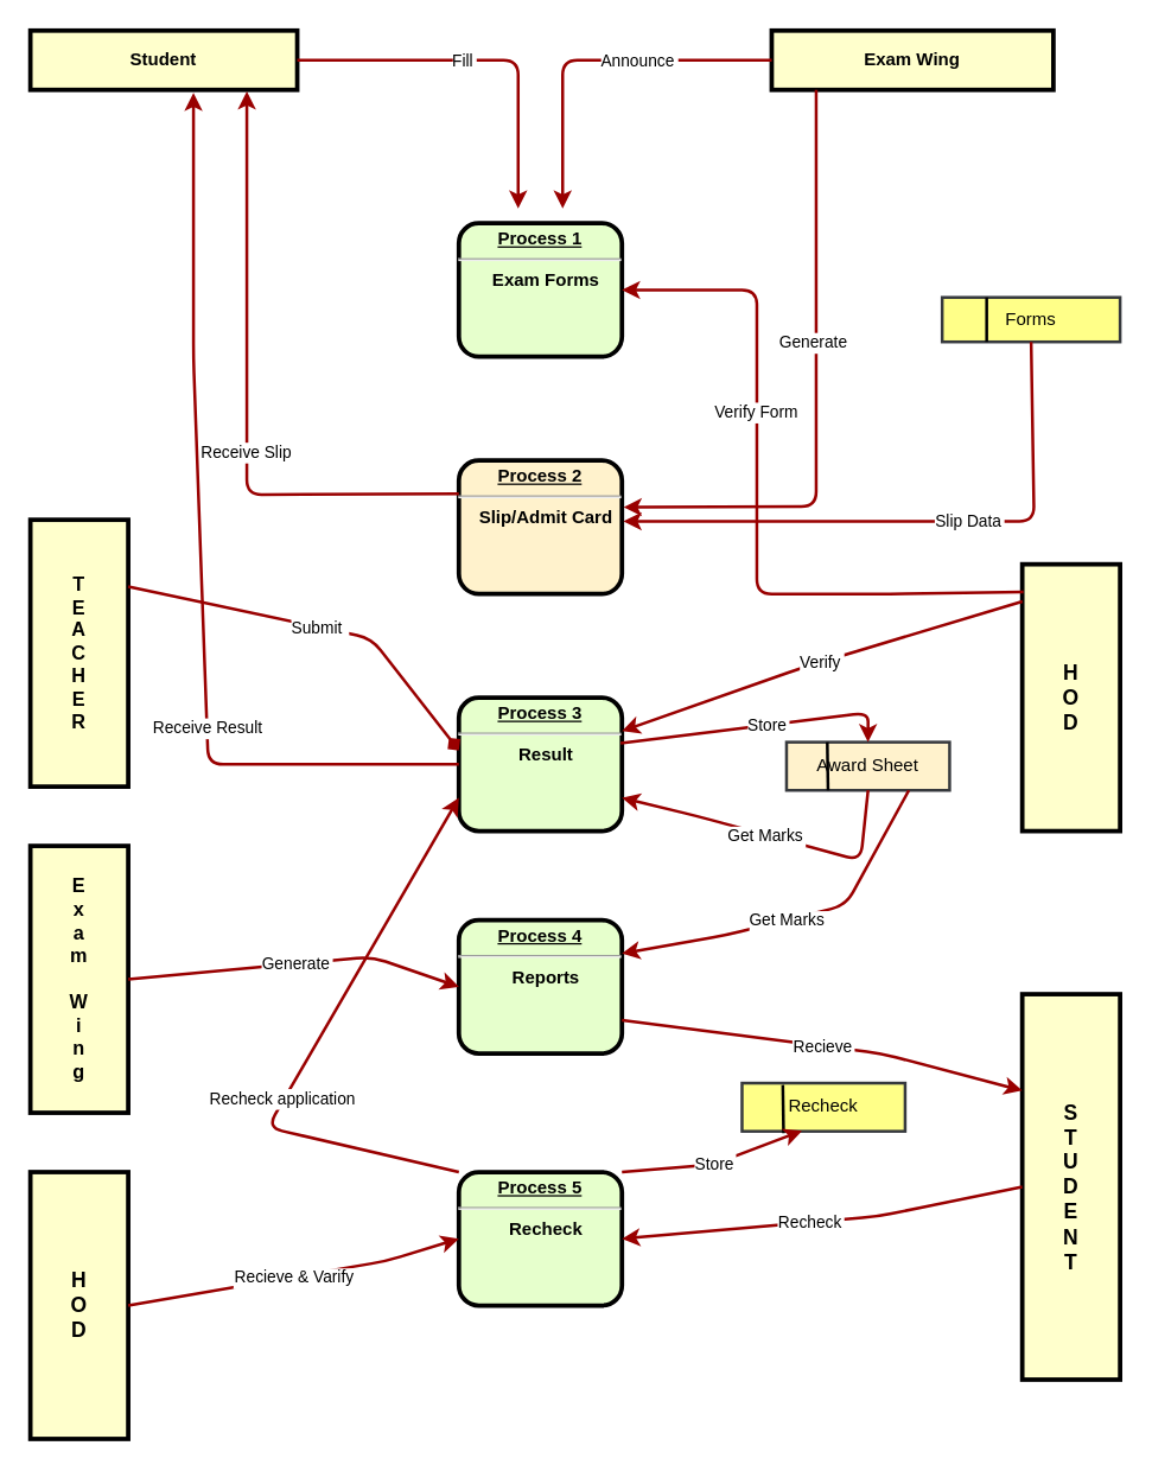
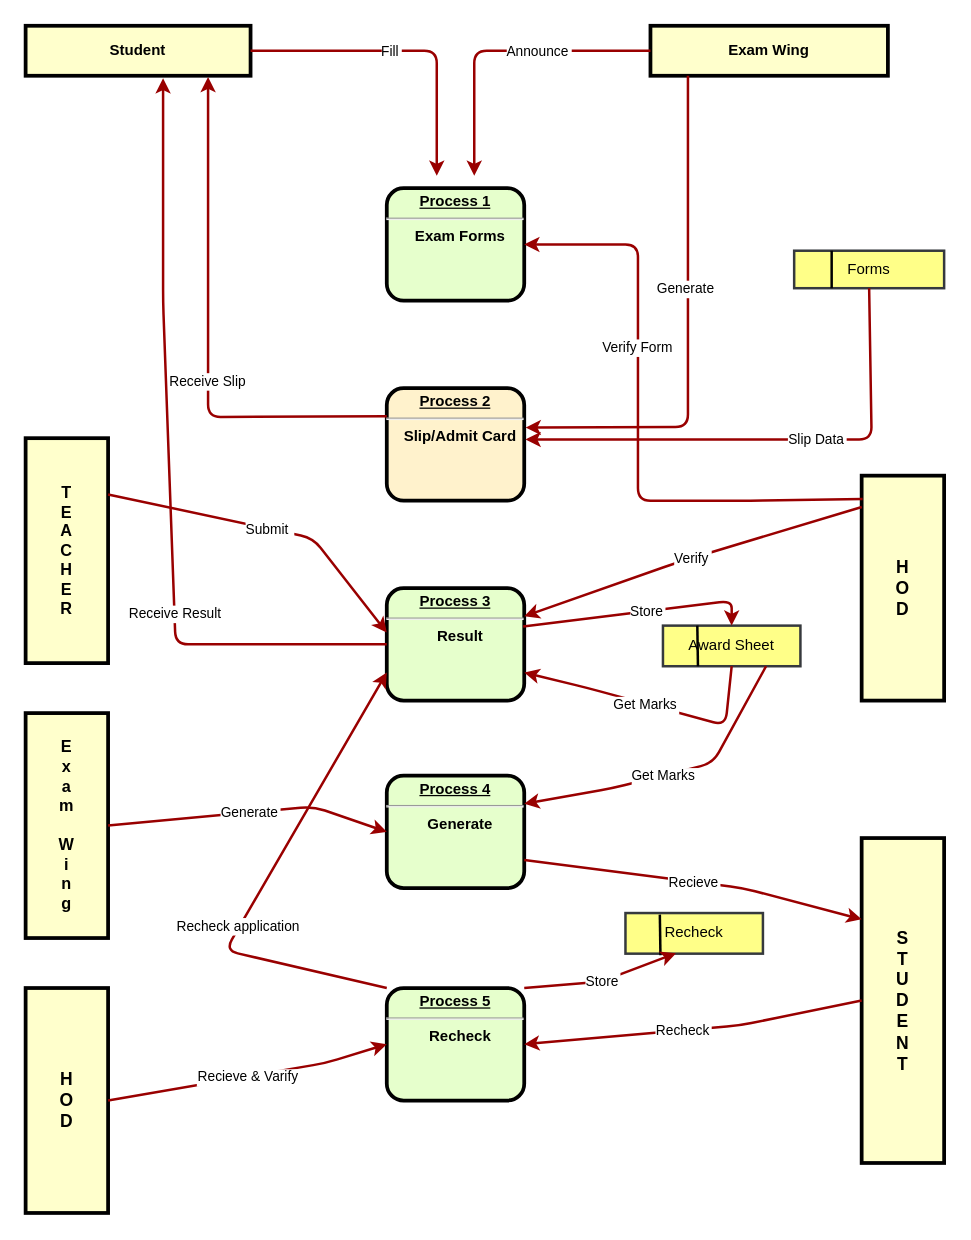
- <mxCell id="14" value="Submit " style="edgeStyle=none;noEdgeStyle=1;strokeColor=#990000;strokeWidth=2;entryX=0;entryY=0.395;entryDx=0;entryDy=0;entryPerimeter=0;exitX=1;exitY=0.25;exitDx=0;exitDy=0;endArrow=diamond;" parent="1" source="13" target="10" edge="1"><mxGeometry width="100" height="100" relative="1" as="geometry"><mxPoint x="189" y="50" as="sourcePoint" /><mxPoint x="359" y="150" as="targetPoint" /><Array as="points"><mxPoint x="250" y="430" /></Array></mxGeometry></mxCell>
+ <mxCell id="14" value="Submit " style="edgeStyle=none;noEdgeStyle=1;strokeColor=#990000;strokeWidth=2;entryX=0;entryY=0.395;entryDx=0;entryDy=0;entryPerimeter=0;exitX=1;exitY=0.25;exitDx=0;exitDy=0;" parent="1" source="13" target="10" edge="1"><mxGeometry width="100" height="100" relative="1" as="geometry"><mxPoint x="189" y="50" as="sourcePoint" /><mxPoint x="359" y="150" as="targetPoint" /><Array as="points"><mxPoint x="250" y="430" /></Array></mxGeometry></mxCell>
- <mxCell id="21" value="Award Sheet" style="rounded=0;whiteSpace=wrap;html=1;strokeWidth=2;fillColor=#fff2cc;strokeColor=#36393d;" parent="1" vertex="1"><mxGeometry x="530" y="500" width="110" height="32.5" as="geometry" /></mxCell>
+ <mxCell id="21" value="Award Sheet" style="rounded=0;whiteSpace=wrap;html=1;strokeWidth=2;fillColor=#ffff88;strokeColor=#36393d;" parent="1" vertex="1"><mxGeometry x="530" y="500" width="110" height="32.5" as="geometry" /></mxCell>
- <mxCell id="11" value="&lt;p style=&quot;margin: 0px ; margin-top: 4px ; text-align: center ; text-decoration: underline&quot;&gt;&lt;strong&gt;Process 4&lt;br&gt;&lt;/strong&gt;&lt;/p&gt;&lt;hr&gt;&lt;p style=&quot;margin: 0px ; margin-left: 8px&quot;&gt;Reports&lt;/p&gt;" style="verticalAlign=middle;align=center;overflow=fill;fontSize=12;fontFamily=Helvetica;html=1;rounded=1;fontStyle=1;strokeWidth=3;fillColor=#E6FFCC" parent="1" vertex="1"><mxGeometry x="309" y="620" width="110" height="90" as="geometry" /></mxCell>
+ <mxCell id="11" value="&lt;p style=&quot;margin: 0px ; margin-top: 4px ; text-align: center ; text-decoration: underline&quot;&gt;&lt;strong&gt;Process 4&lt;br&gt;&lt;/strong&gt;&lt;/p&gt;&lt;hr&gt;&lt;p style=&quot;margin: 0px ; margin-left: 8px&quot;&gt;Generate&lt;/p&gt;" style="verticalAlign=middle;align=center;overflow=fill;fontSize=12;fontFamily=Helvetica;html=1;rounded=1;fontStyle=1;strokeWidth=3;fillColor=#E6FFCC" parent="1" vertex="1"><mxGeometry x="309" y="620" width="110" height="90" as="geometry" /></mxCell>
